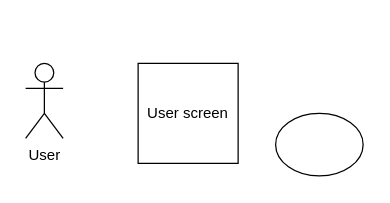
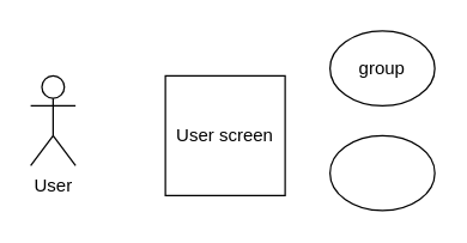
+ <mxCell id="4" value="group" style="ellipse;whiteSpace=wrap;html=1;" vertex="1" parent="1"><mxGeometry x="220" y="20" width="70" height="50" as="geometry" /></mxCell>
